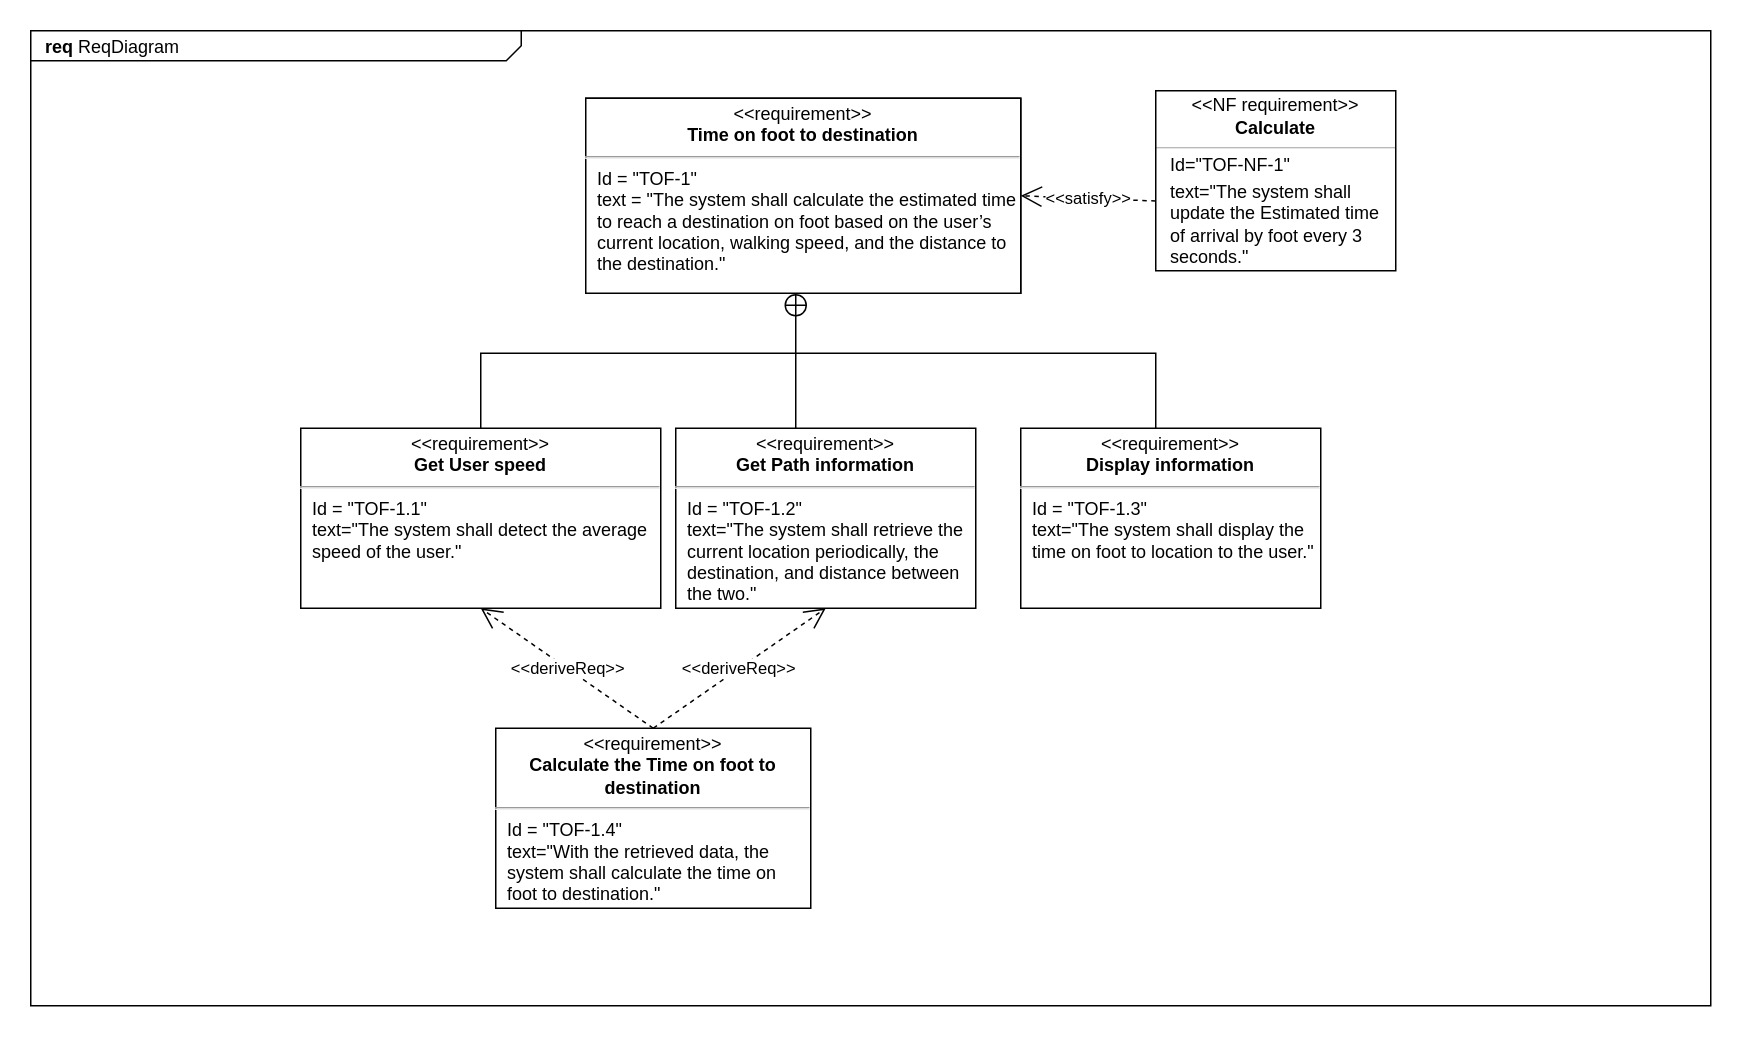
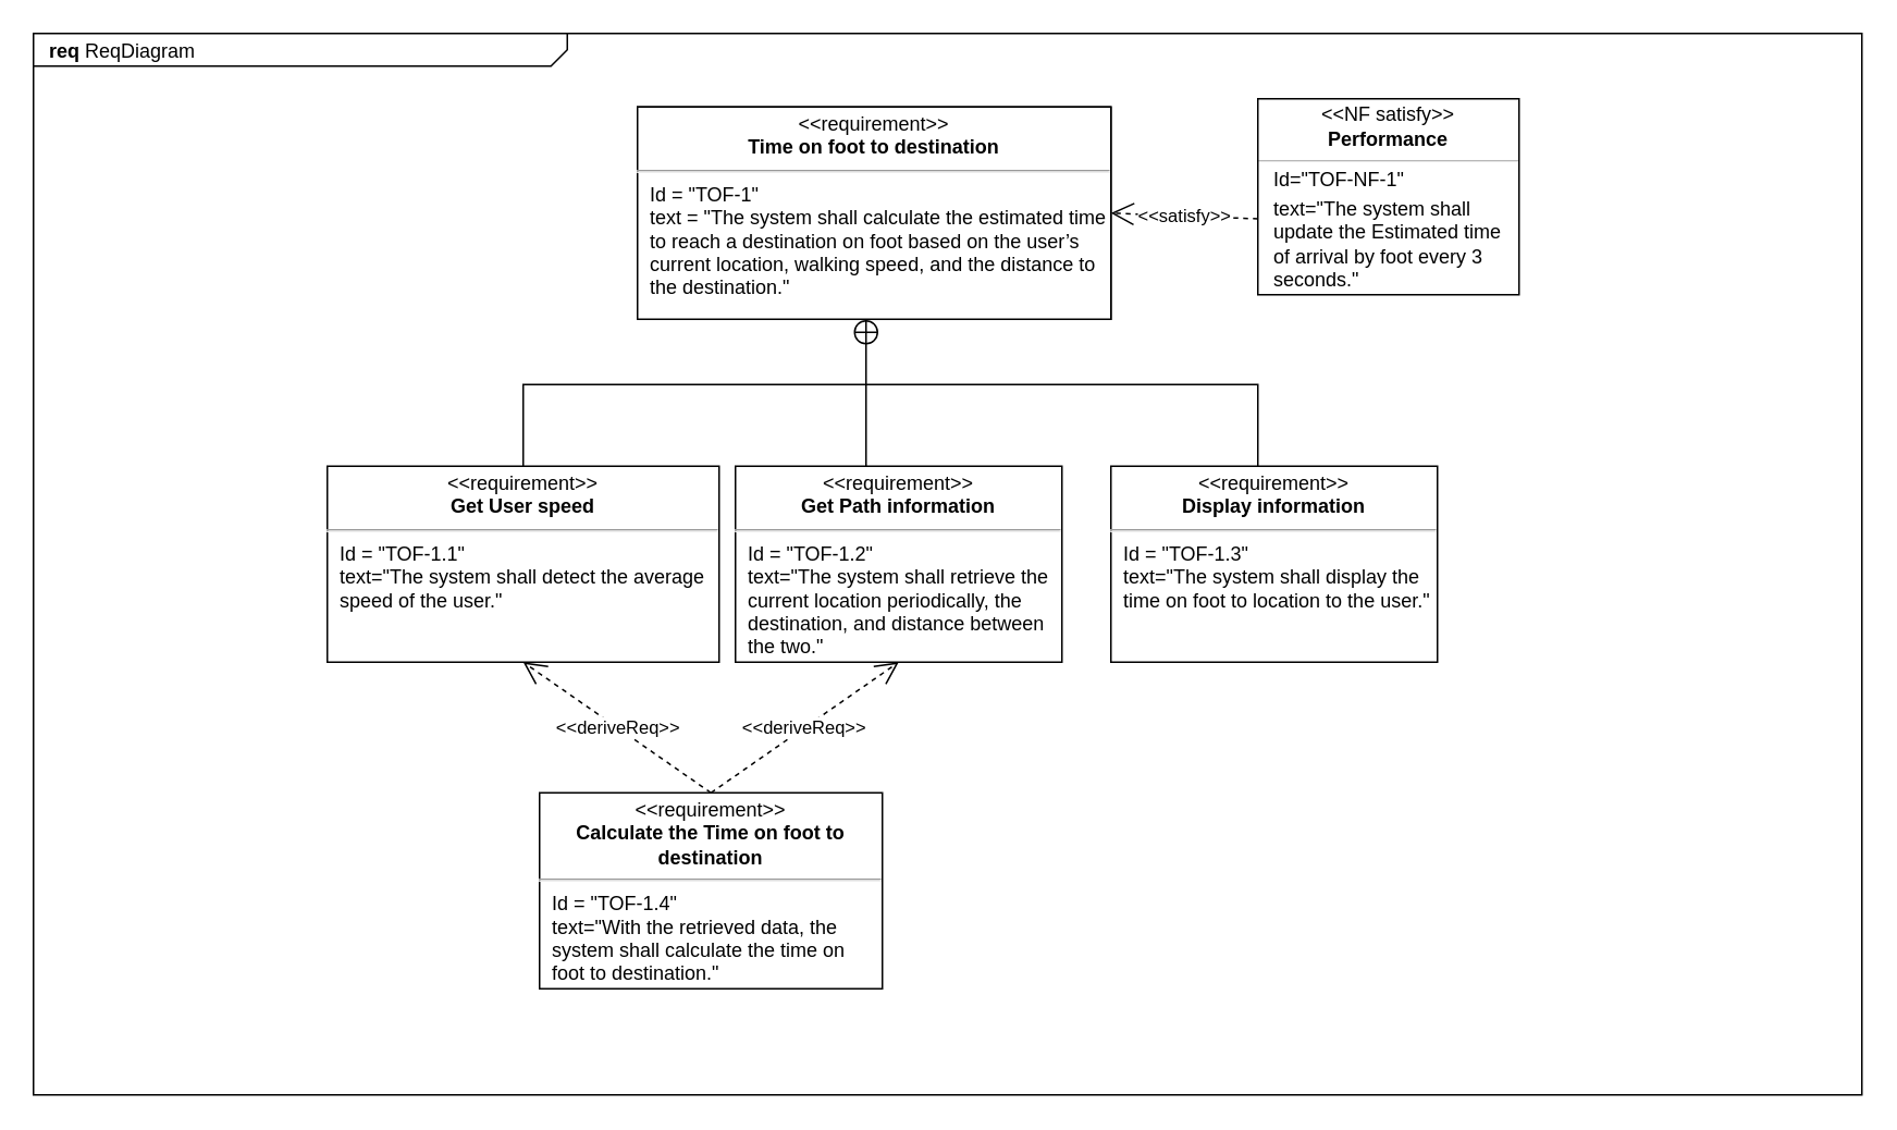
- <mxCell id="12" value="&amp;lt;&amp;lt;NF requirement&amp;gt;&amp;gt;" style="html=1;align=center;spacing=0;verticalAlign=middle;strokeColor=none;fillColor=none;whiteSpace=wrap;spacingTop=3;" vertex="1" parent="11"><mxGeometry width="160" height="16" as="geometry" /></mxCell>
+ <mxCell id="12" value="&amp;lt;&amp;lt;NF satisfy&amp;gt;&amp;gt;" style="html=1;align=center;spacing=0;verticalAlign=middle;strokeColor=none;fillColor=none;whiteSpace=wrap;spacingTop=3;" vertex="1" parent="11"><mxGeometry width="160" height="16" as="geometry" /></mxCell>
- <mxCell id="13" value="Calculate" style="html=1;align=center;spacing=0;verticalAlign=middle;strokeColor=none;fillColor=none;whiteSpace=wrap;fontStyle=1" vertex="1" parent="11"><mxGeometry y="16" width="160" height="18" as="geometry" /></mxCell>
+ <mxCell id="13" value="Performance" style="html=1;align=center;spacing=0;verticalAlign=middle;strokeColor=none;fillColor=none;whiteSpace=wrap;fontStyle=1" vertex="1" parent="11"><mxGeometry y="16" width="160" height="18" as="geometry" /></mxCell>
